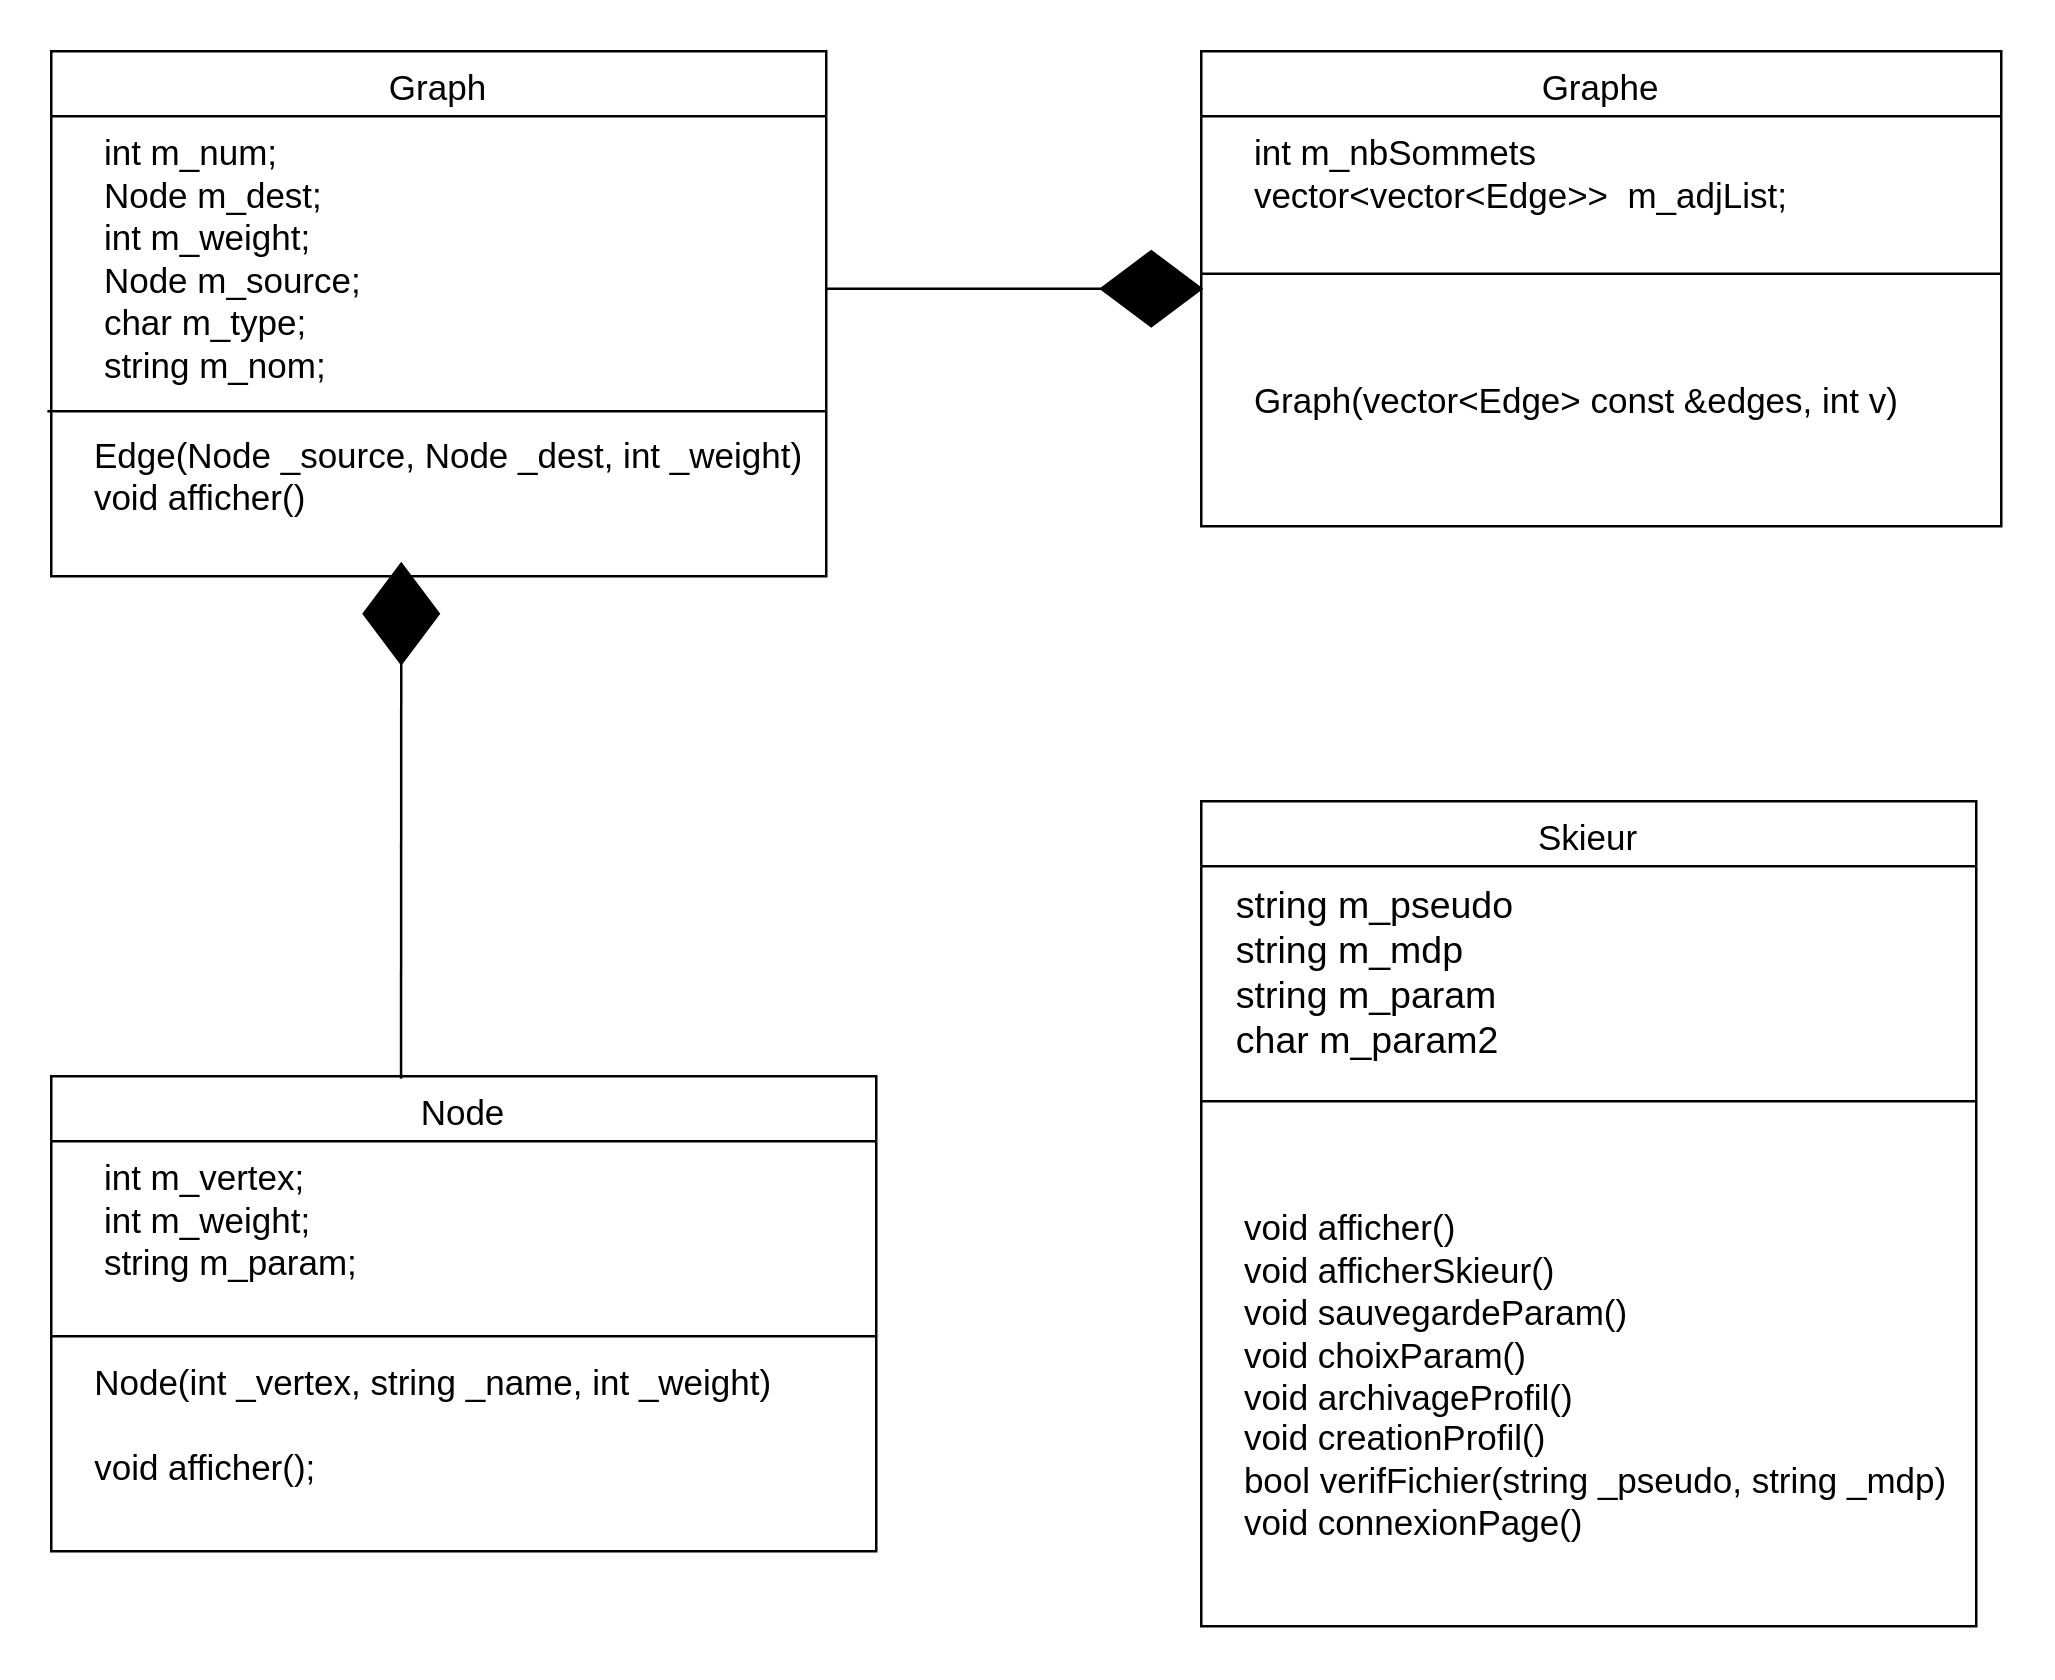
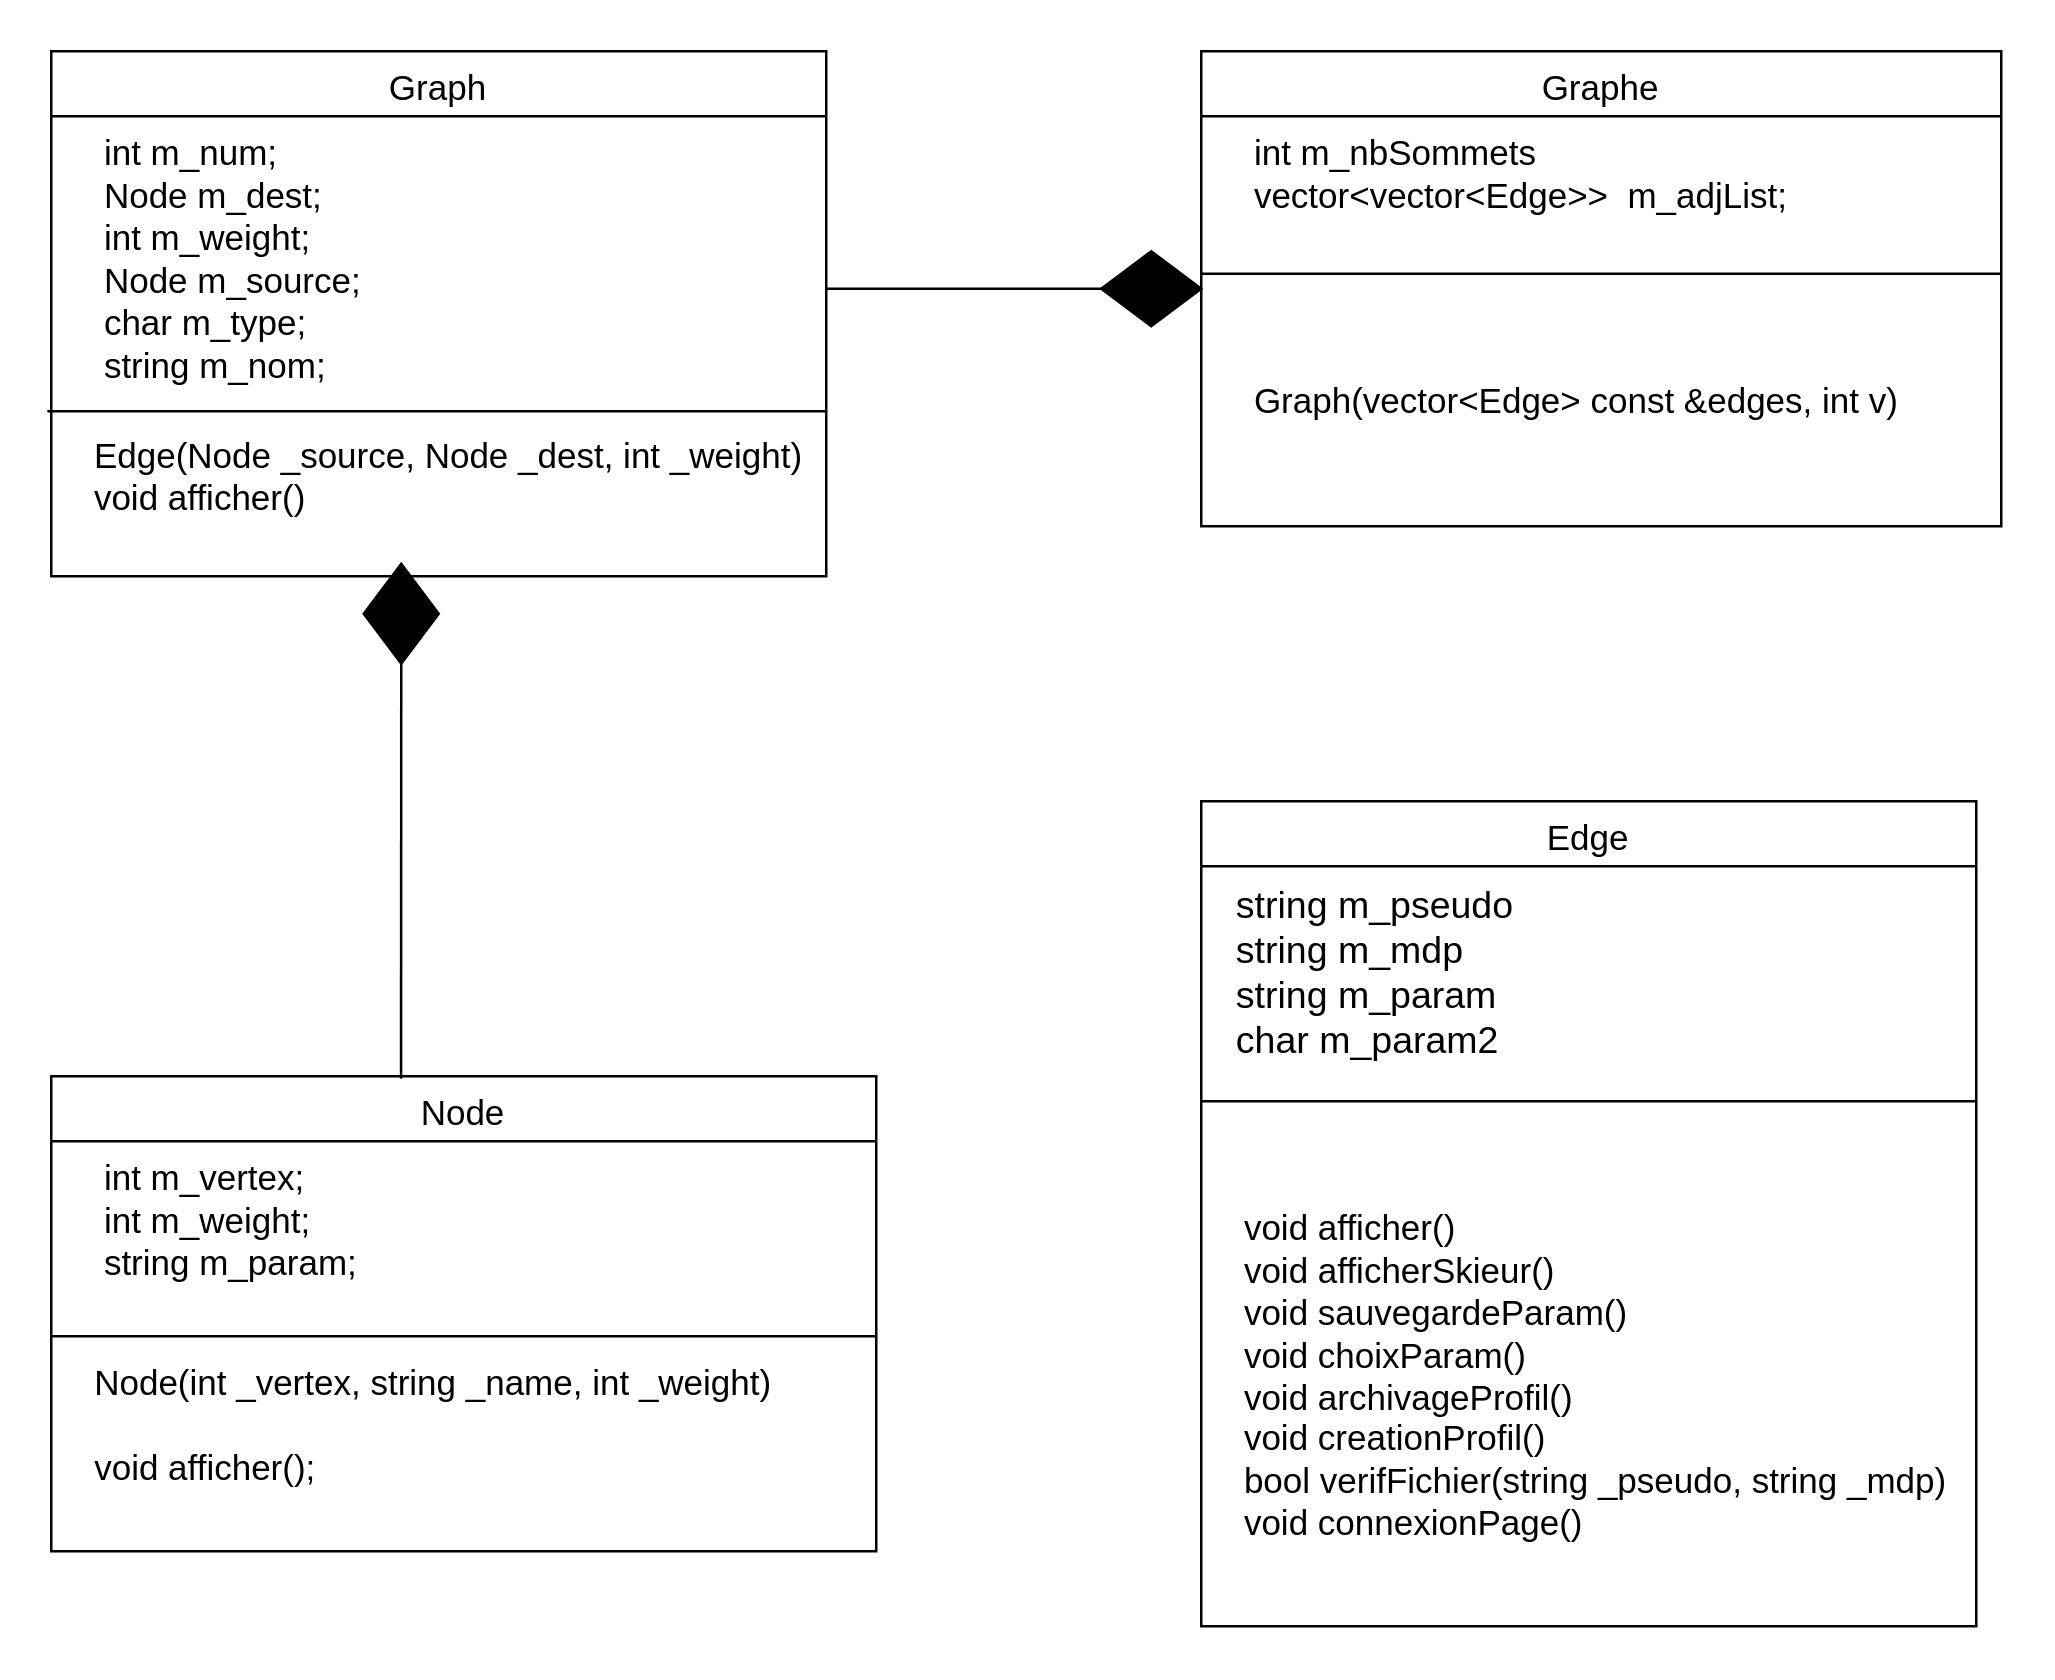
- <mxCell id="10" value="Skieur" style="swimlane;fontStyle=0;align=center;verticalAlign=top;childLayout=stackLayout;horizontal=1;startSize=26;horizontalStack=0;resizeParent=1;resizeLast=0;collapsible=1;marginBottom=0;rounded=0;shadow=0;strokeWidth=1;fontSize=14;" parent="1" vertex="1"><mxGeometry x="480" y="320" width="310" height="330" as="geometry"><mxRectangle x="340" y="380" width="170" height="26" as="alternateBounds" /></mxGeometry></mxCell>
+ <mxCell id="10" value="Edge" style="swimlane;fontStyle=0;align=center;verticalAlign=top;childLayout=stackLayout;horizontal=1;startSize=26;horizontalStack=0;resizeParent=1;resizeLast=0;collapsible=1;marginBottom=0;rounded=0;shadow=0;strokeWidth=1;fontSize=14;" parent="1" vertex="1"><mxGeometry x="480" y="320" width="310" height="330" as="geometry"><mxRectangle x="340" y="380" width="170" height="26" as="alternateBounds" /></mxGeometry></mxCell>
